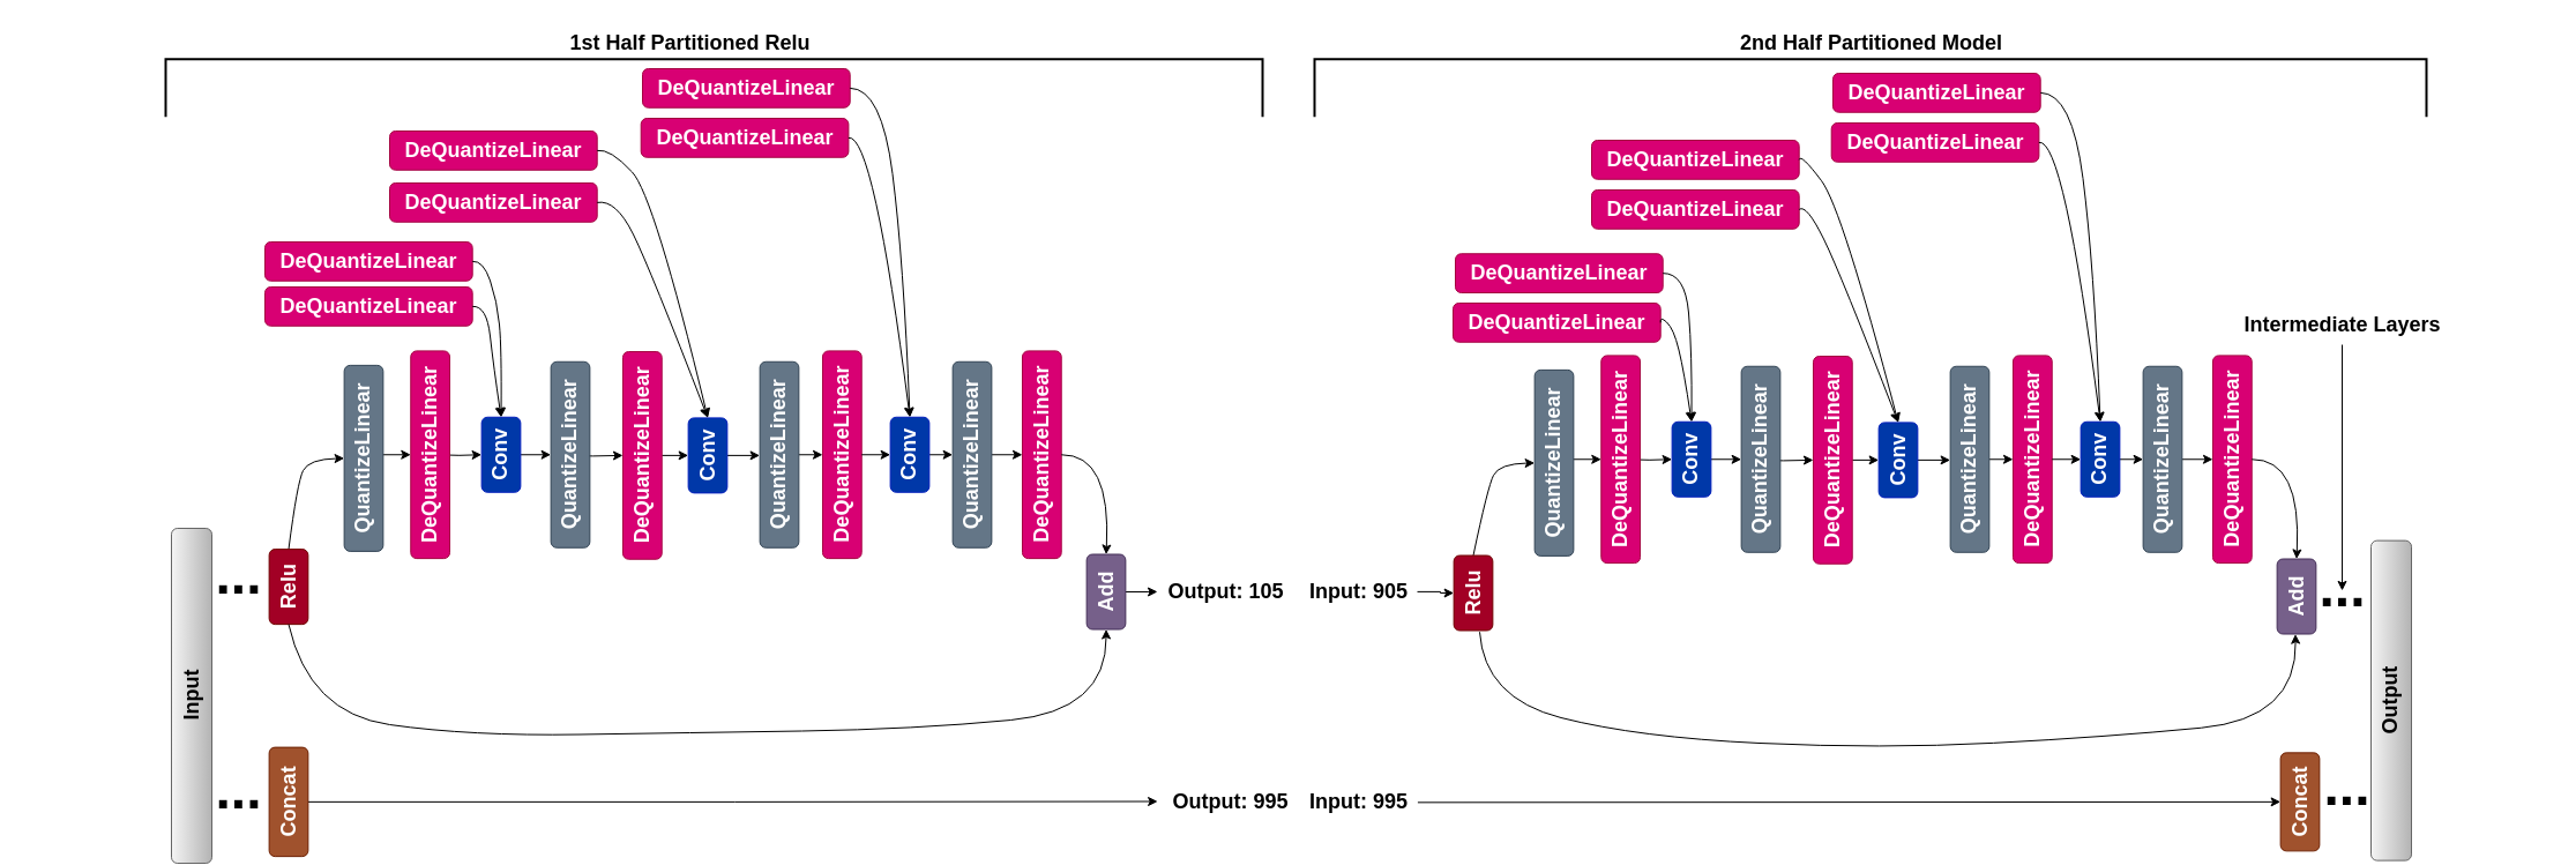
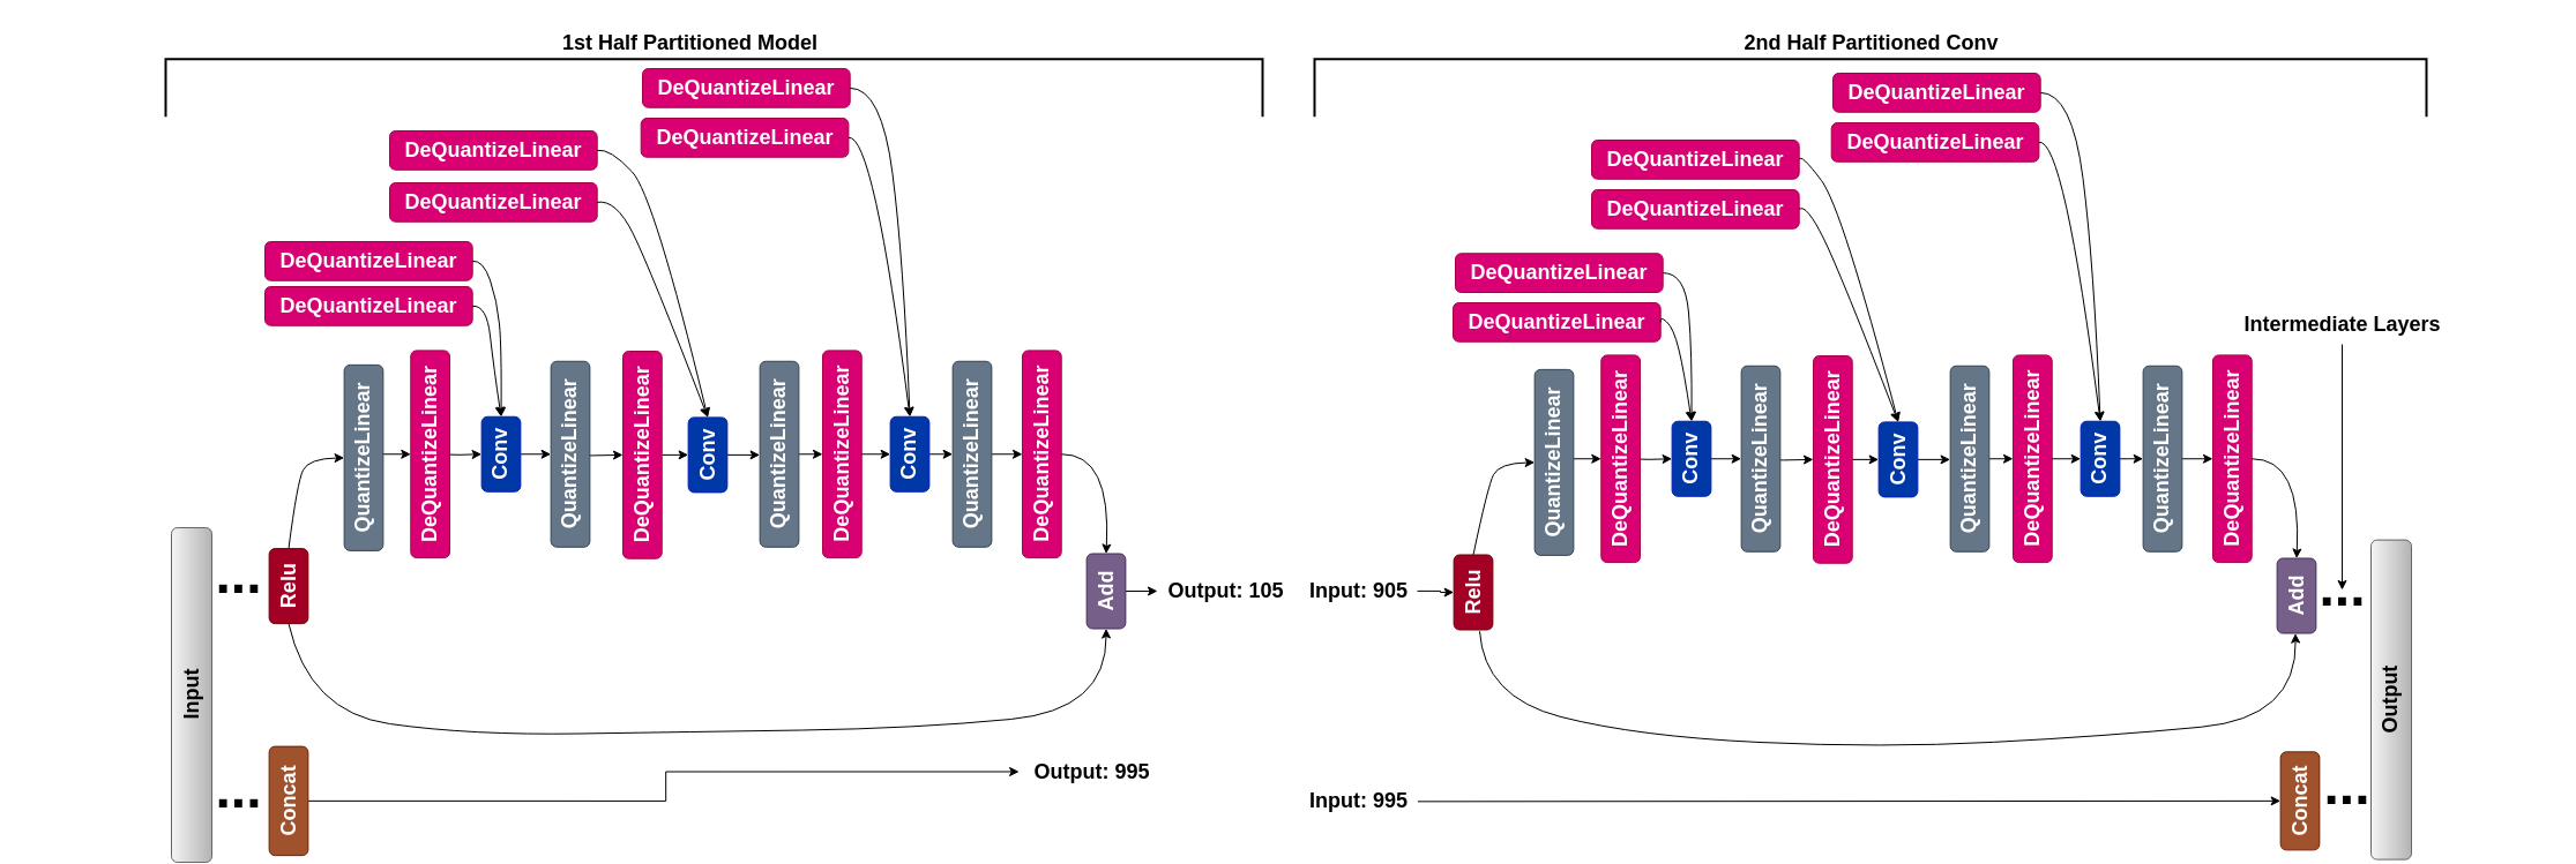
- <mxCell id="4" value="&lt;span style=&quot;font-size: 18px;&quot;&gt;1st Half Partitioned Relu&lt;/span&gt;" style="text;html=1;align=center;verticalAlign=middle;resizable=0;points=[];autosize=1;strokeColor=none;fillColor=none;fontSize=14;fontStyle=1" parent="1" vertex="1"><mxGeometry x="477" y="20" width="239" height="34" as="geometry" /></mxCell>
+ <mxCell id="4" value="&lt;span style=&quot;font-size: 18px;&quot;&gt;1st Half Partitioned Model&lt;/span&gt;" style="text;html=1;align=center;verticalAlign=middle;resizable=0;points=[];autosize=1;strokeColor=none;fillColor=none;fontSize=14;fontStyle=1" parent="1" vertex="1"><mxGeometry x="477" y="20" width="239" height="34" as="geometry" /></mxCell>
- <mxCell id="97" value="&lt;span style=&quot;font-size: 18px;&quot;&gt;2nd Half Partitioned Model&lt;/span&gt;" style="text;html=1;align=center;verticalAlign=middle;resizable=0;points=[];autosize=1;strokeColor=none;fillColor=none;fontSize=14;fontStyle=1" parent="1" vertex="1"><mxGeometry x="1497" y="20" width="245" height="34" as="geometry" /></mxCell>
+ <mxCell id="97" value="&lt;span style=&quot;font-size: 18px;&quot;&gt;2nd Half Partitioned Conv&lt;/span&gt;" style="text;html=1;align=center;verticalAlign=middle;resizable=0;points=[];autosize=1;strokeColor=none;fillColor=none;fontSize=14;fontStyle=1" parent="1" vertex="1"><mxGeometry x="1497" y="20" width="245" height="34" as="geometry" /></mxCell>
- <mxCell id="88" value="&lt;font style=&quot;font-size: 18px;&quot;&gt;Output: 995&lt;/font&gt;" style="text;html=1;align=center;verticalAlign=middle;resizable=0;points=[];autosize=1;strokeColor=none;fillColor=none;fontSize=14;fontStyle=1" parent="1" vertex="1"><mxGeometry x="1006" y="677" width="118" height="34" as="geometry" /></mxCell>
+ <mxCell id="88" value="&lt;font style=&quot;font-size: 18px;&quot;&gt;Output: 995&lt;/font&gt;" style="text;html=1;align=center;verticalAlign=middle;resizable=0;points=[];autosize=1;strokeColor=none;fillColor=none;fontSize=14;fontStyle=1" parent="1" vertex="1"><mxGeometry x="886" y="652" width="118" height="34" as="geometry" /></mxCell>
